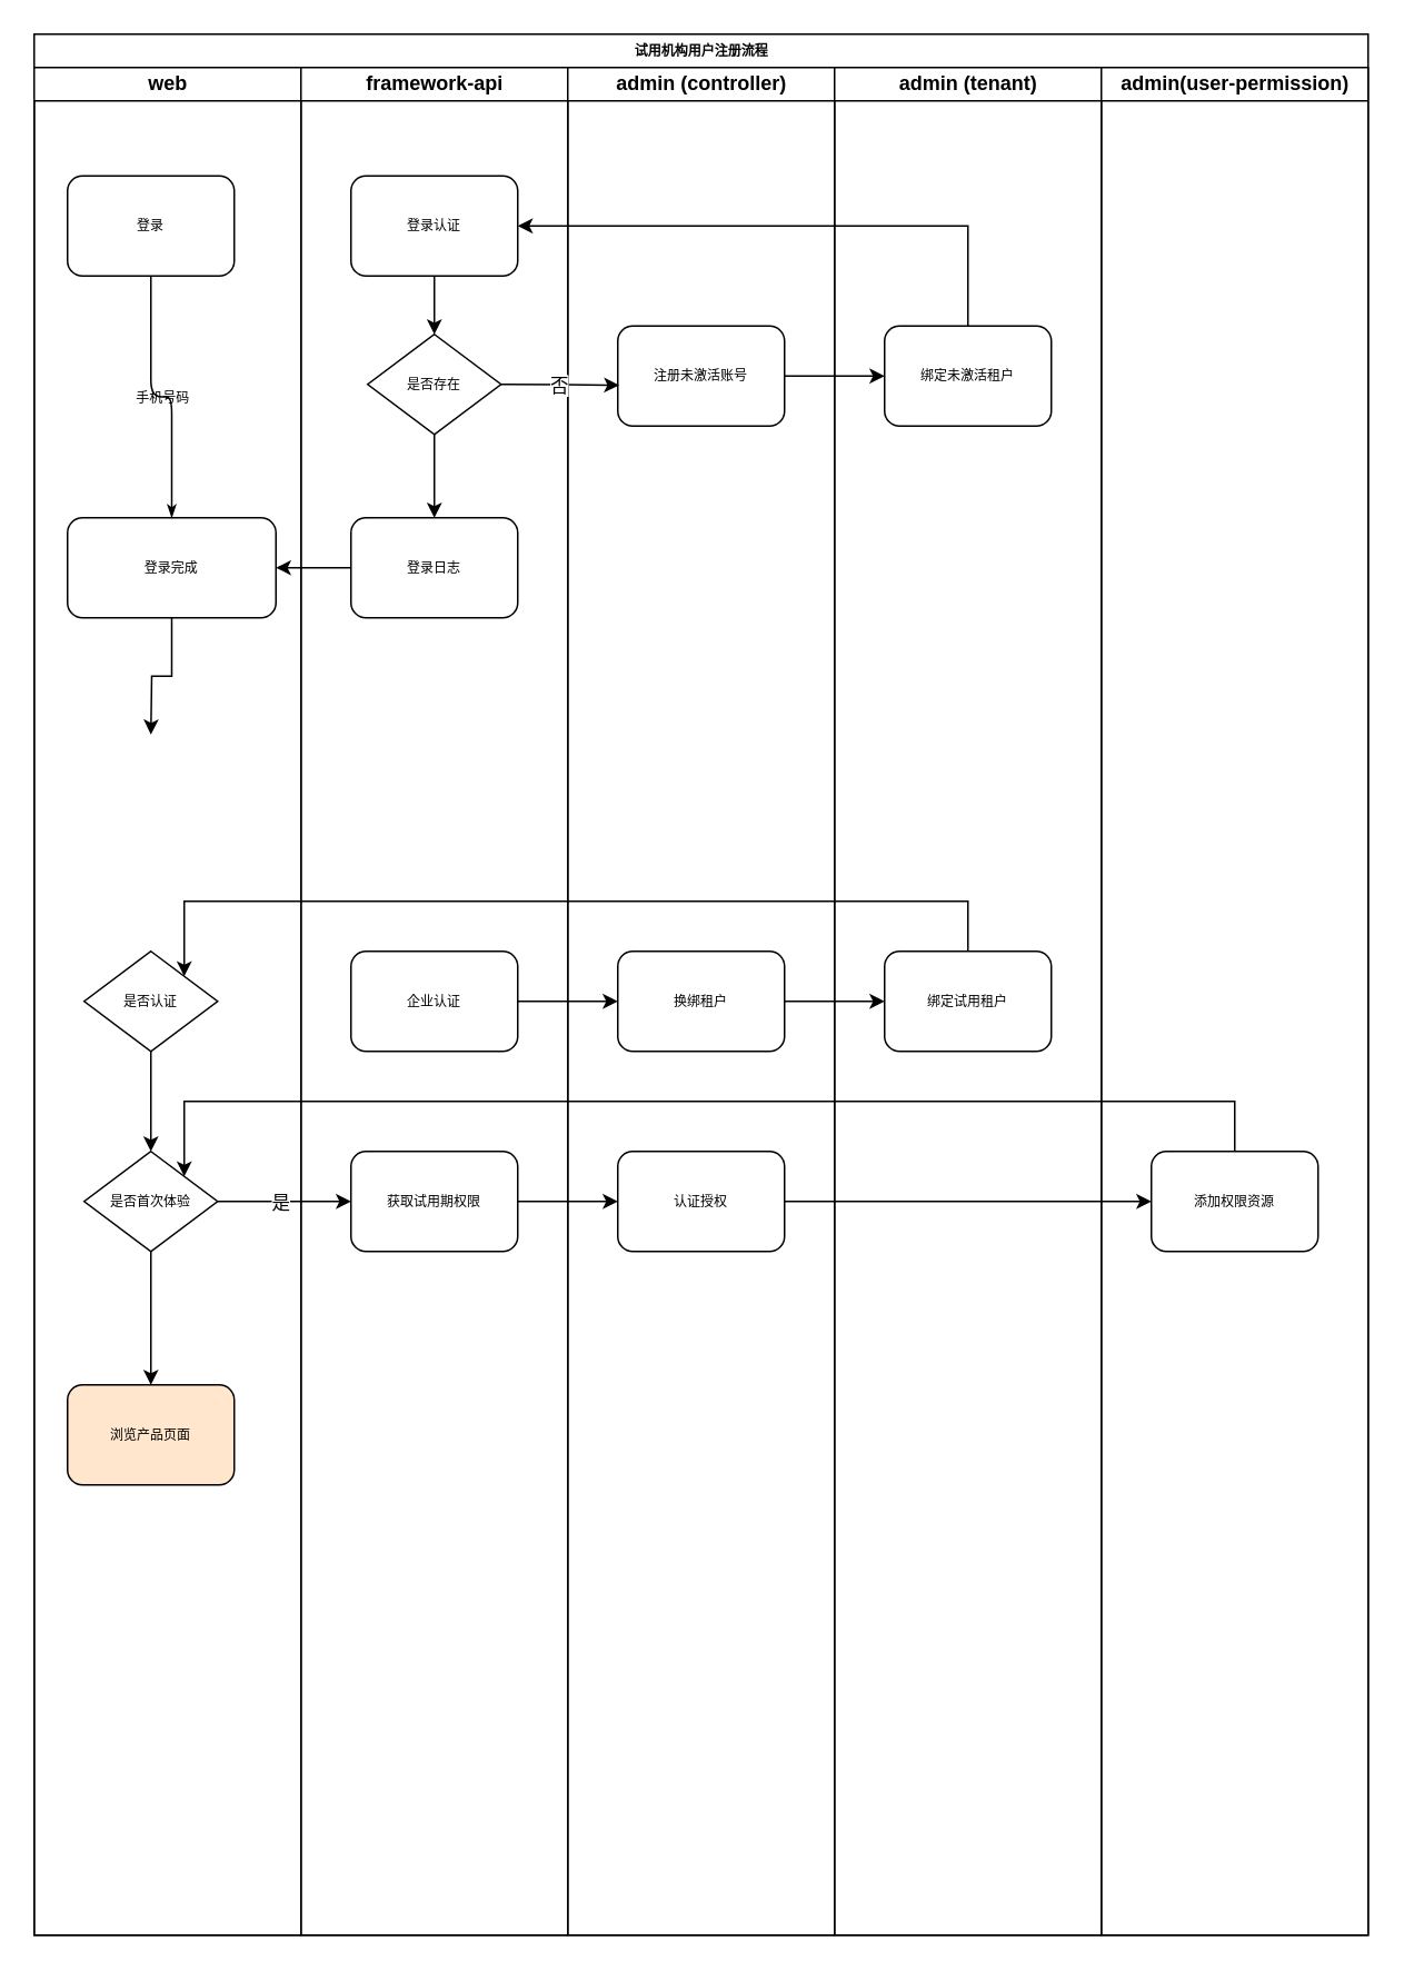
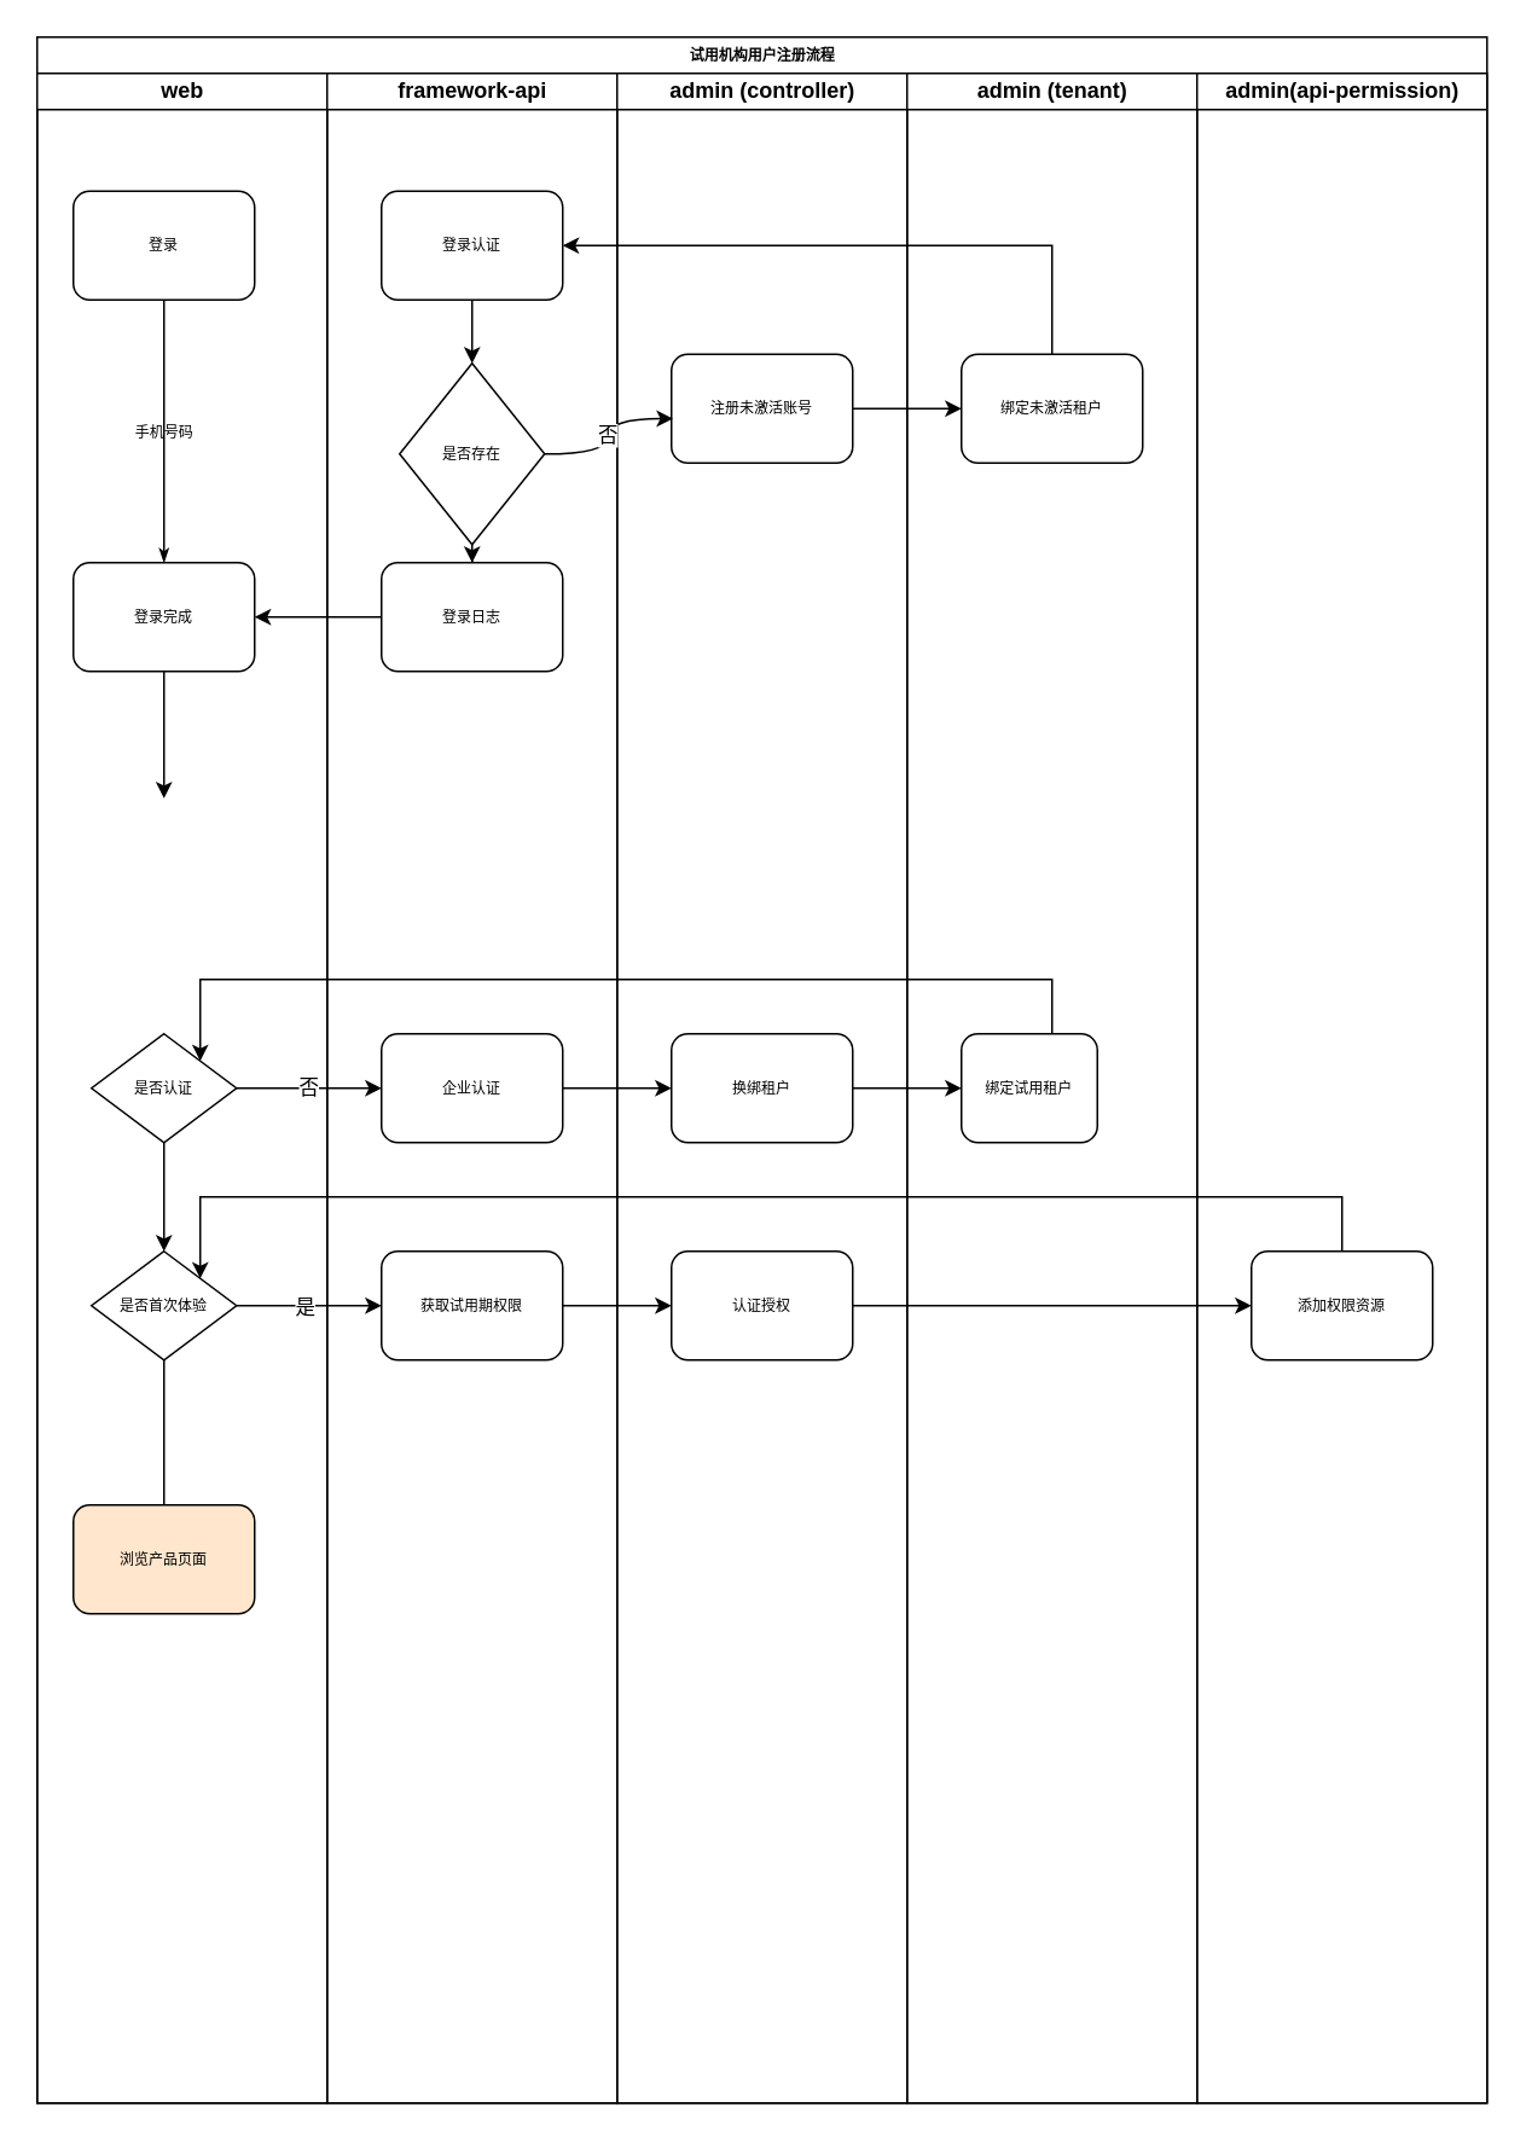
- <mxCell id="28" value="admin(user-permission)" style="swimlane;html=1;startSize=20;" parent="2" vertex="1"><mxGeometry x="640" y="20" width="160" height="1120" as="geometry" /></mxCell>
+ <mxCell id="28" value="admin(api-permission)" style="swimlane;html=1;startSize=20;" parent="2" vertex="1"><mxGeometry x="640" y="20" width="160" height="1120" as="geometry" /></mxCell>
- <mxCell id="17" value="是否存在" style="rhombus;whiteSpace=wrap;html=1;rounded=0;shadow=0;labelBackgroundColor=none;strokeWidth=1;fontFamily=Verdana;fontSize=8;align=center;" vertex="1" parent="13"><mxGeometry x="40" y="160" width="80" height="60" as="geometry" /></mxCell>
+ <mxCell id="17" value="是否存在" style="rhombus;whiteSpace=wrap;html=1;rounded=0;shadow=0;labelBackgroundColor=none;strokeWidth=1;fontFamily=Verdana;fontSize=8;align=center;" vertex="1" parent="13"><mxGeometry x="40" y="160" width="80" height="100" as="geometry" /></mxCell>
- <mxCell id="6" value="登录完成" style="rounded=1;whiteSpace=wrap;html=1;shadow=0;labelBackgroundColor=none;strokeWidth=1;fontFamily=Verdana;fontSize=8;align=center;" parent="3" vertex="1"><mxGeometry x="20" y="270" width="125" height="60" as="geometry" /></mxCell>
+ <mxCell id="6" value="登录完成" style="rounded=1;whiteSpace=wrap;html=1;shadow=0;labelBackgroundColor=none;strokeWidth=1;fontFamily=Verdana;fontSize=8;align=center;" parent="3" vertex="1"><mxGeometry x="20" y="270" width="100" height="60" as="geometry" /></mxCell>
+ <mxCell id="34" value="否" style="edgeStyle=orthogonalEdgeStyle;rounded=0;orthogonalLoop=1;jettySize=auto;html=1;entryX=0;entryY=0.5;entryDx=0;entryDy=0;elbow=vertical;" edge="1" parent="2" source="8" target="19"><mxGeometry relative="1" as="geometry" /></mxCell>
- <mxCell id="27" value="绑定试用租户" style="rounded=1;whiteSpace=wrap;html=1;shadow=0;labelBackgroundColor=none;strokeWidth=1;fontFamily=Verdana;fontSize=8;align=center;" vertex="1" parent="25"><mxGeometry x="30" y="530" width="100" height="60" as="geometry" /></mxCell>
+ <mxCell id="27" value="绑定试用租户" style="rounded=1;whiteSpace=wrap;html=1;shadow=0;labelBackgroundColor=none;strokeWidth=1;fontFamily=Verdana;fontSize=8;align=center;" vertex="1" parent="25"><mxGeometry x="30" y="530" width="75" height="60" as="geometry" /></mxCell>
- <mxCell id="9" style="edgeStyle=orthogonalEdgeStyle;rounded=0;orthogonalLoop=1;jettySize=auto;html=1;elbow=vertical;" edge="1" parent="3" source="10" target="11"><mxGeometry relative="1" as="geometry" /></mxCell>
+ <mxCell id="9" style="edgeStyle=orthogonalEdgeStyle;rounded=0;orthogonalLoop=1;jettySize=auto;html=1;elbow=vertical;endArrow=none;" edge="1" parent="3" source="10" target="11"><mxGeometry relative="1" as="geometry" /></mxCell>
